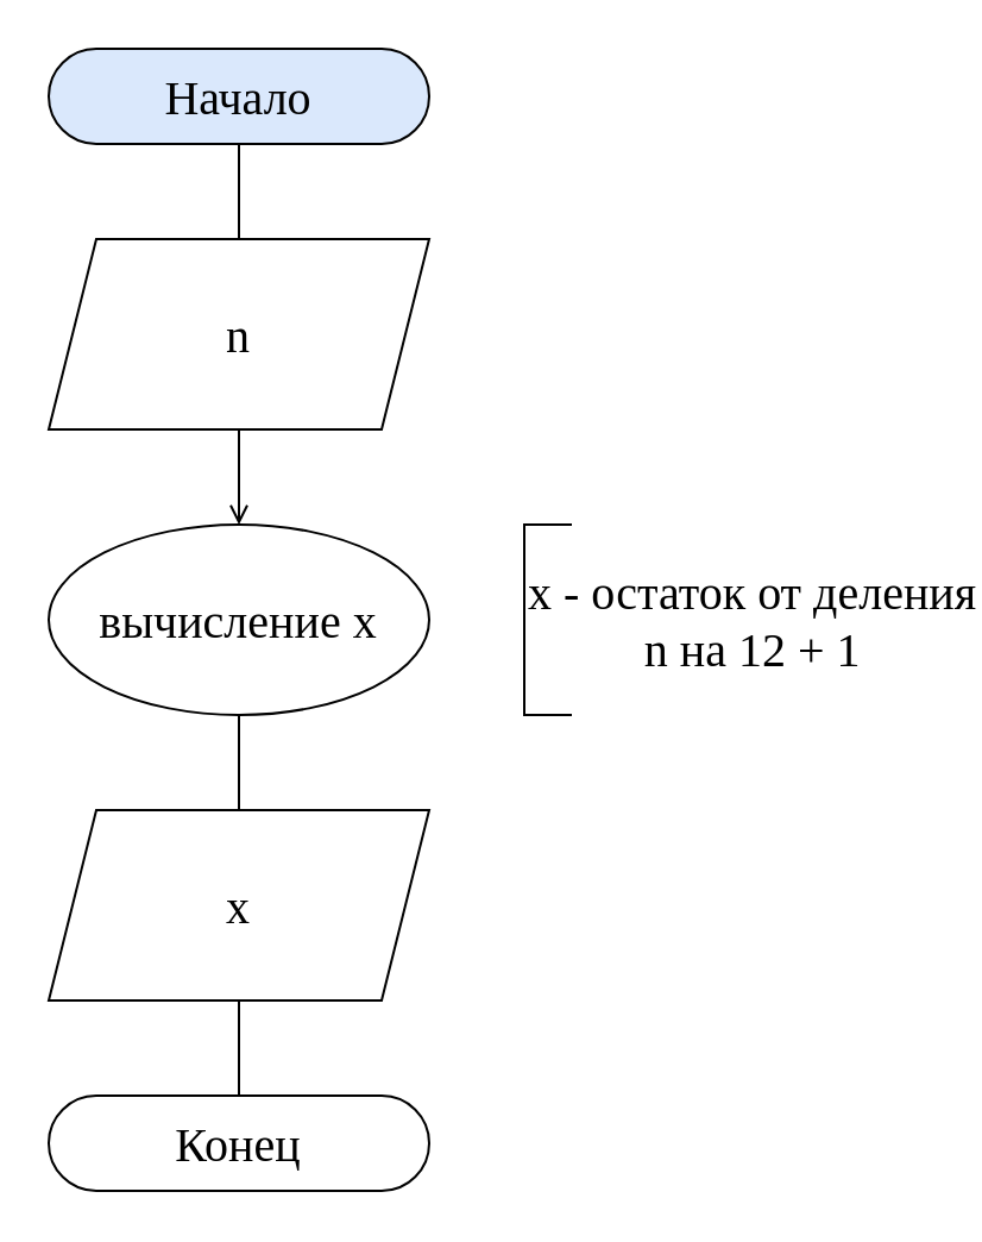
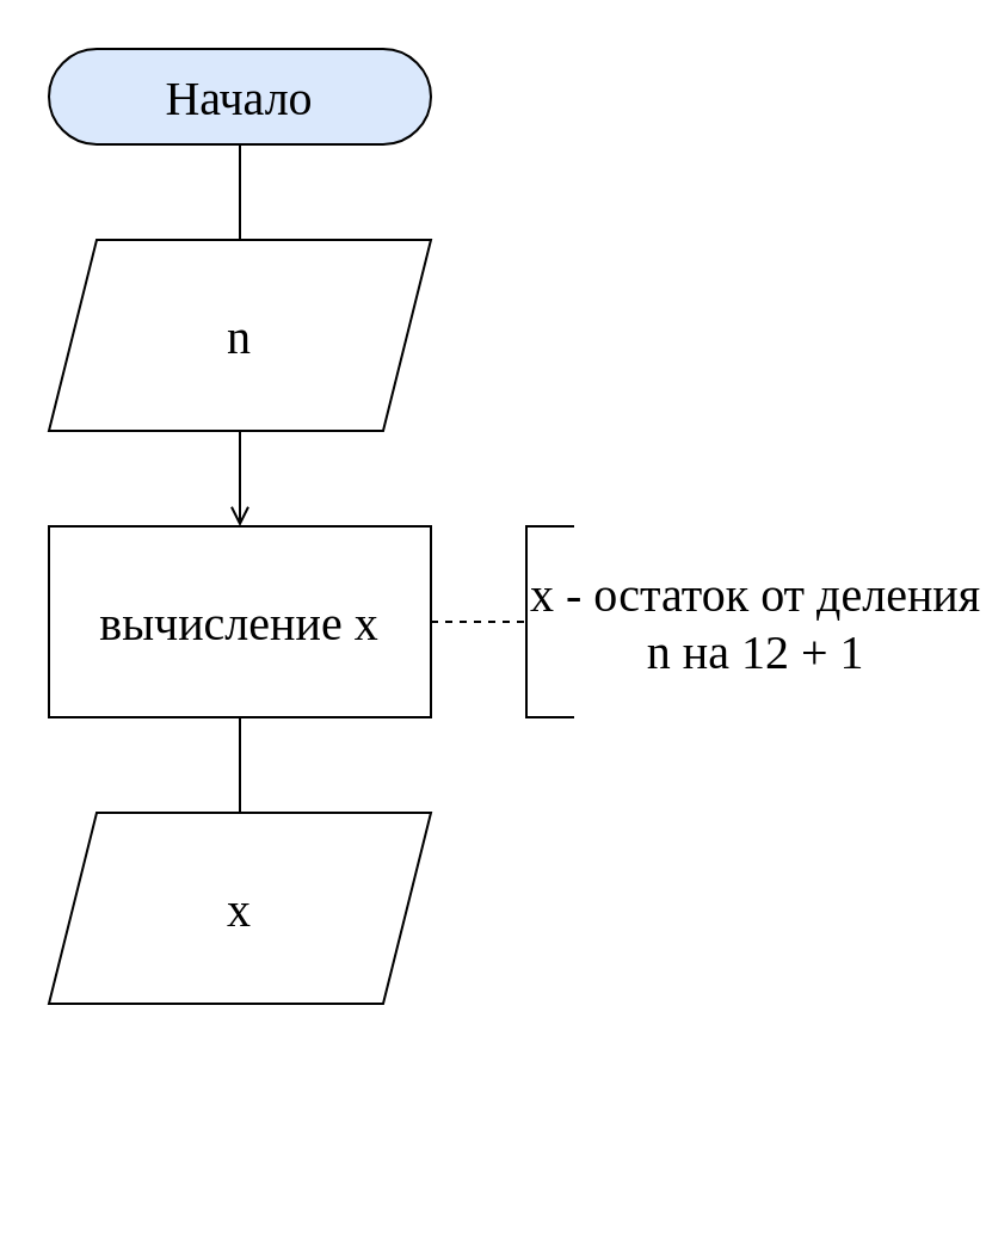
- <mxCell id="6" value="&lt;font style=&quot;font-size: 20px&quot; face=&quot;Times New Roman&quot;&gt;вычисление x&lt;/font&gt;" style="ellipse;whiteSpace=wrap;html=1;fontSize=20;" parent="1" vertex="1"><mxGeometry x="20" y="220" width="160" height="80" as="geometry" /></mxCell>
+ <mxCell id="6" value="&lt;font style=&quot;font-size: 20px&quot; face=&quot;Times New Roman&quot;&gt;вычисление x&lt;/font&gt;" style="rounded=0;whiteSpace=wrap;html=1;fontSize=20;" parent="1" vertex="1"><mxGeometry x="20" y="220" width="160" height="80" as="geometry" /></mxCell>
+ <mxCell id="5" value="" style="edgeStyle=orthogonalEdgeStyle;rounded=0;orthogonalLoop=1;jettySize=auto;html=1;endArrow=none;endFill=0;dashed=1;fontSize=20;" edge="1" parent="1" source="6" target="12"><mxGeometry relative="1" as="geometry" /></mxCell>
- <mxCell id="9" value="" style="edgeStyle=orthogonalEdgeStyle;rounded=0;orthogonalLoop=1;jettySize=auto;html=1;endArrow=none;endFill=0;fontSize=20;" parent="1" source="10" target="11" edge="1"><mxGeometry relative="1" as="geometry" /></mxCell>
- <mxCell id="11" value="&lt;font face=&quot;Times New Roman&quot; style=&quot;font-size: 20px&quot;&gt;Конец&lt;br style=&quot;font-size: 20px;&quot;&gt;&lt;/font&gt;" style="rounded=1;whiteSpace=wrap;html=1;arcSize=50;fontSize=20;" parent="1" vertex="1"><mxGeometry x="20" y="460" width="160" height="40" as="geometry" /></mxCell>
